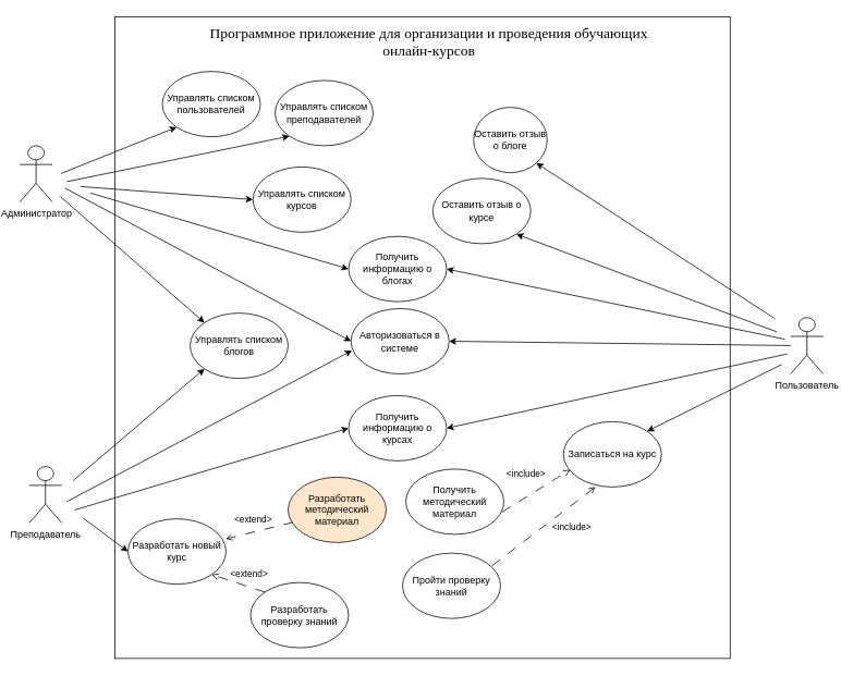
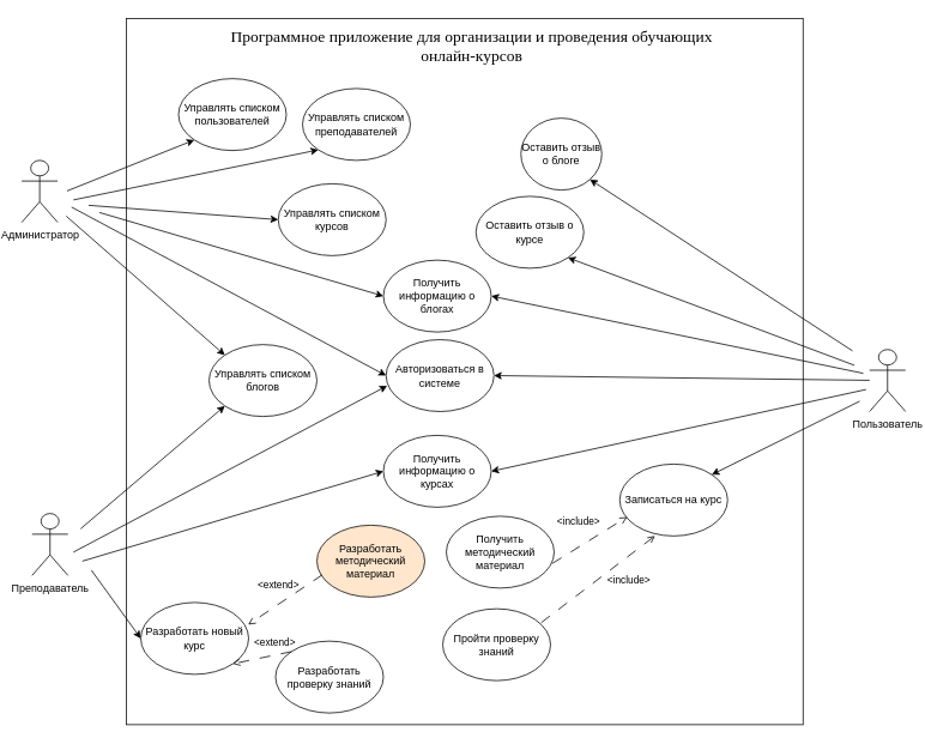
- <mxCell id="11" value="Разработать новый курс" style="ellipse;whiteSpace=wrap;html=1;" parent="1" vertex="1"><mxGeometry x="153" y="635" width="120" height="80" as="geometry" /></mxCell>
+ <mxCell id="11" value="Разработать новый курс" style="ellipse;whiteSpace=wrap;html=1;" parent="1" vertex="1"><mxGeometry x="153" y="670" width="120" height="80" as="geometry" /></mxCell>
